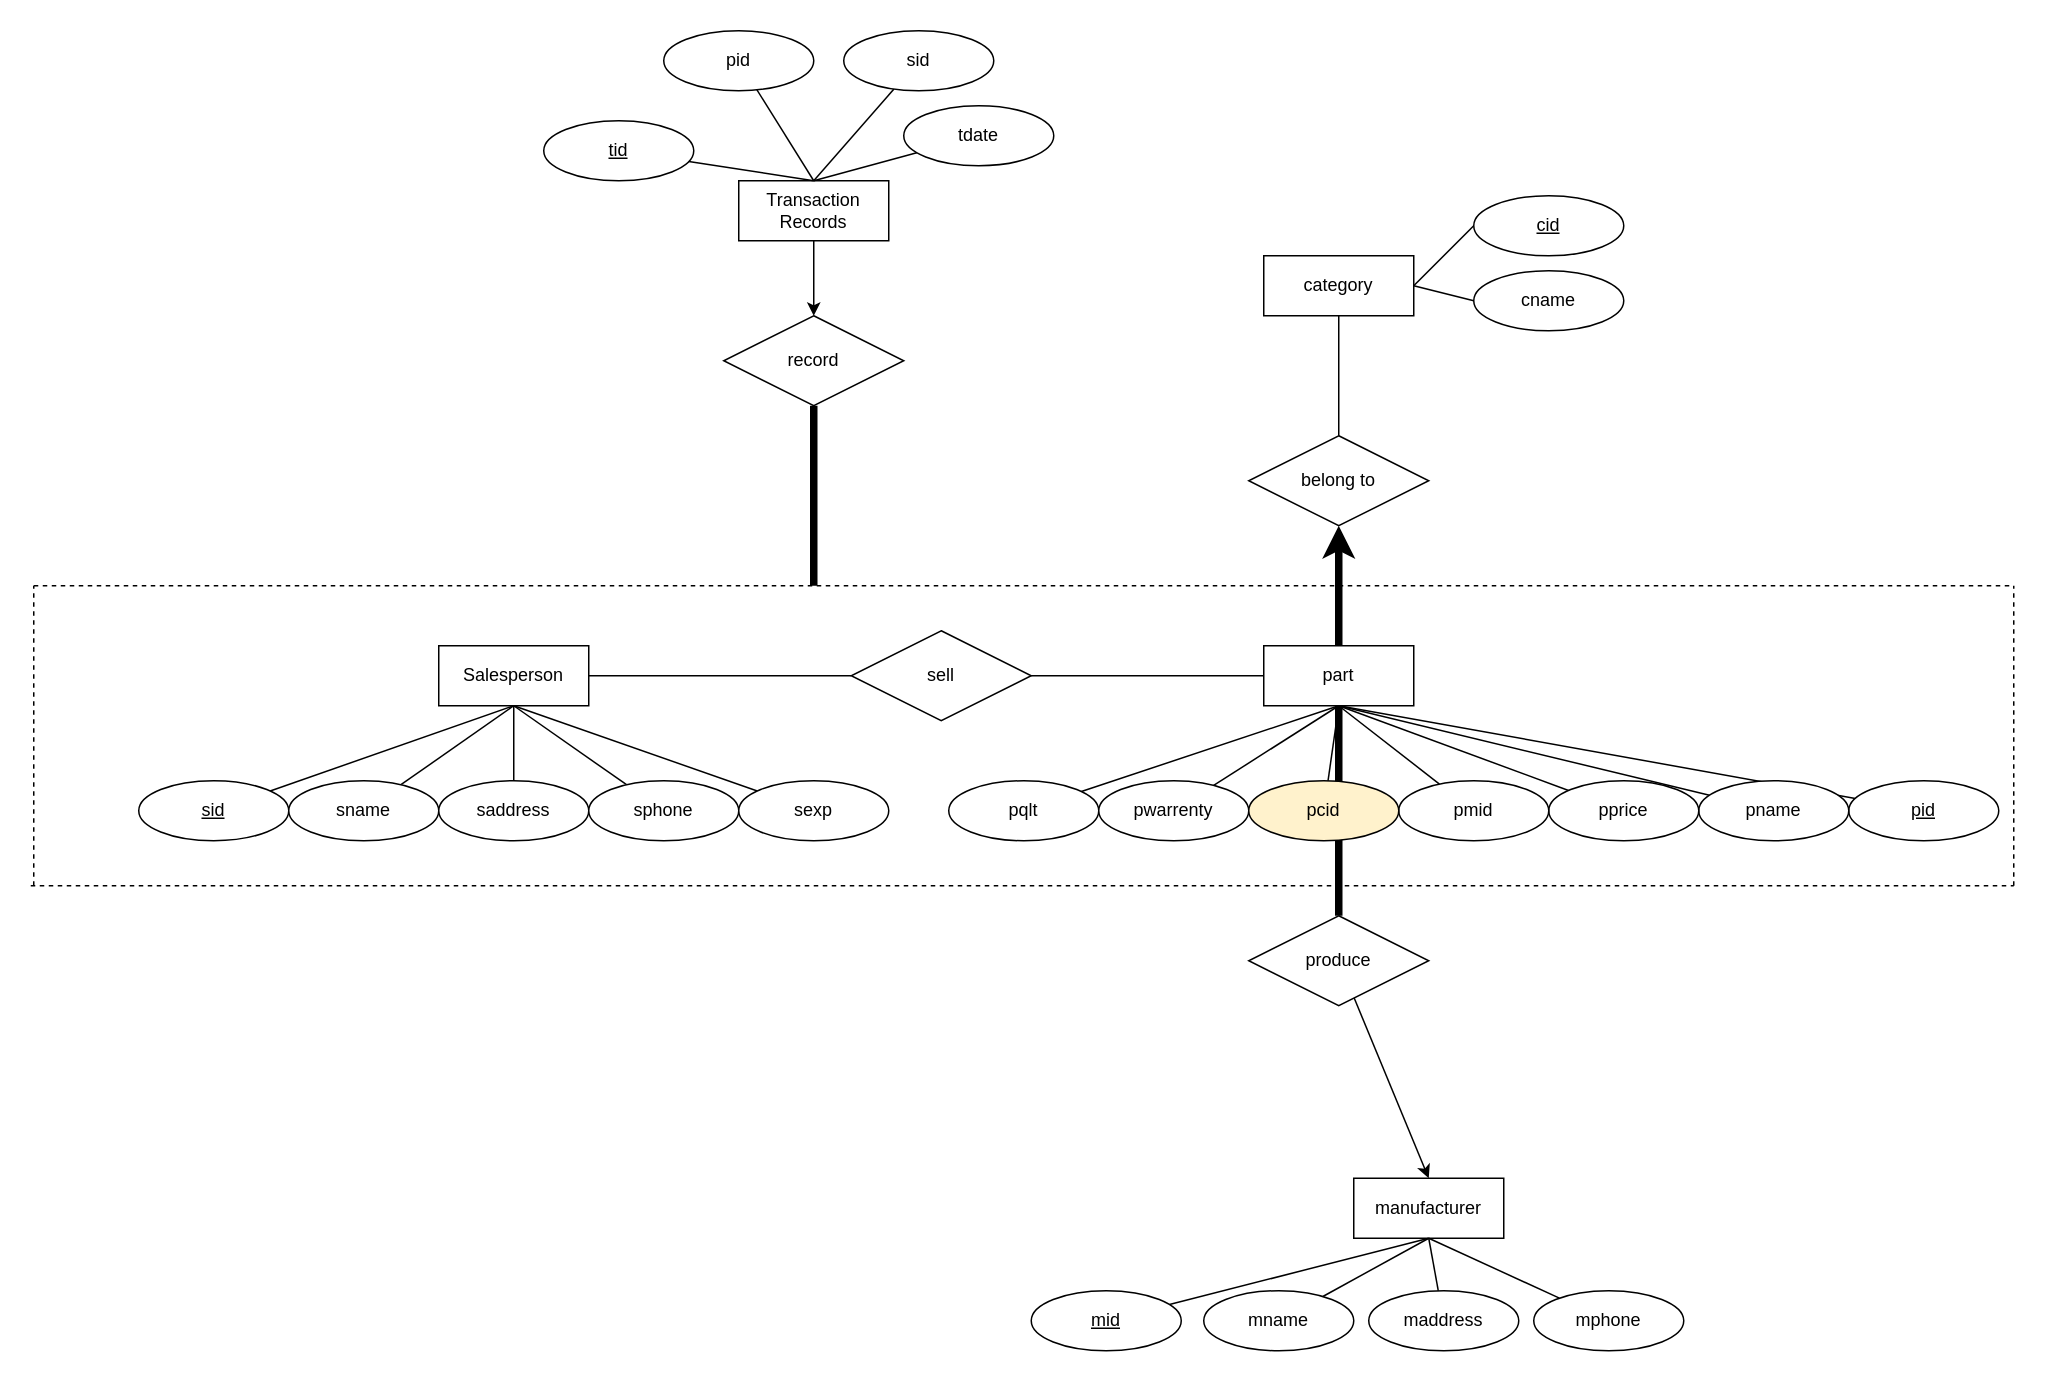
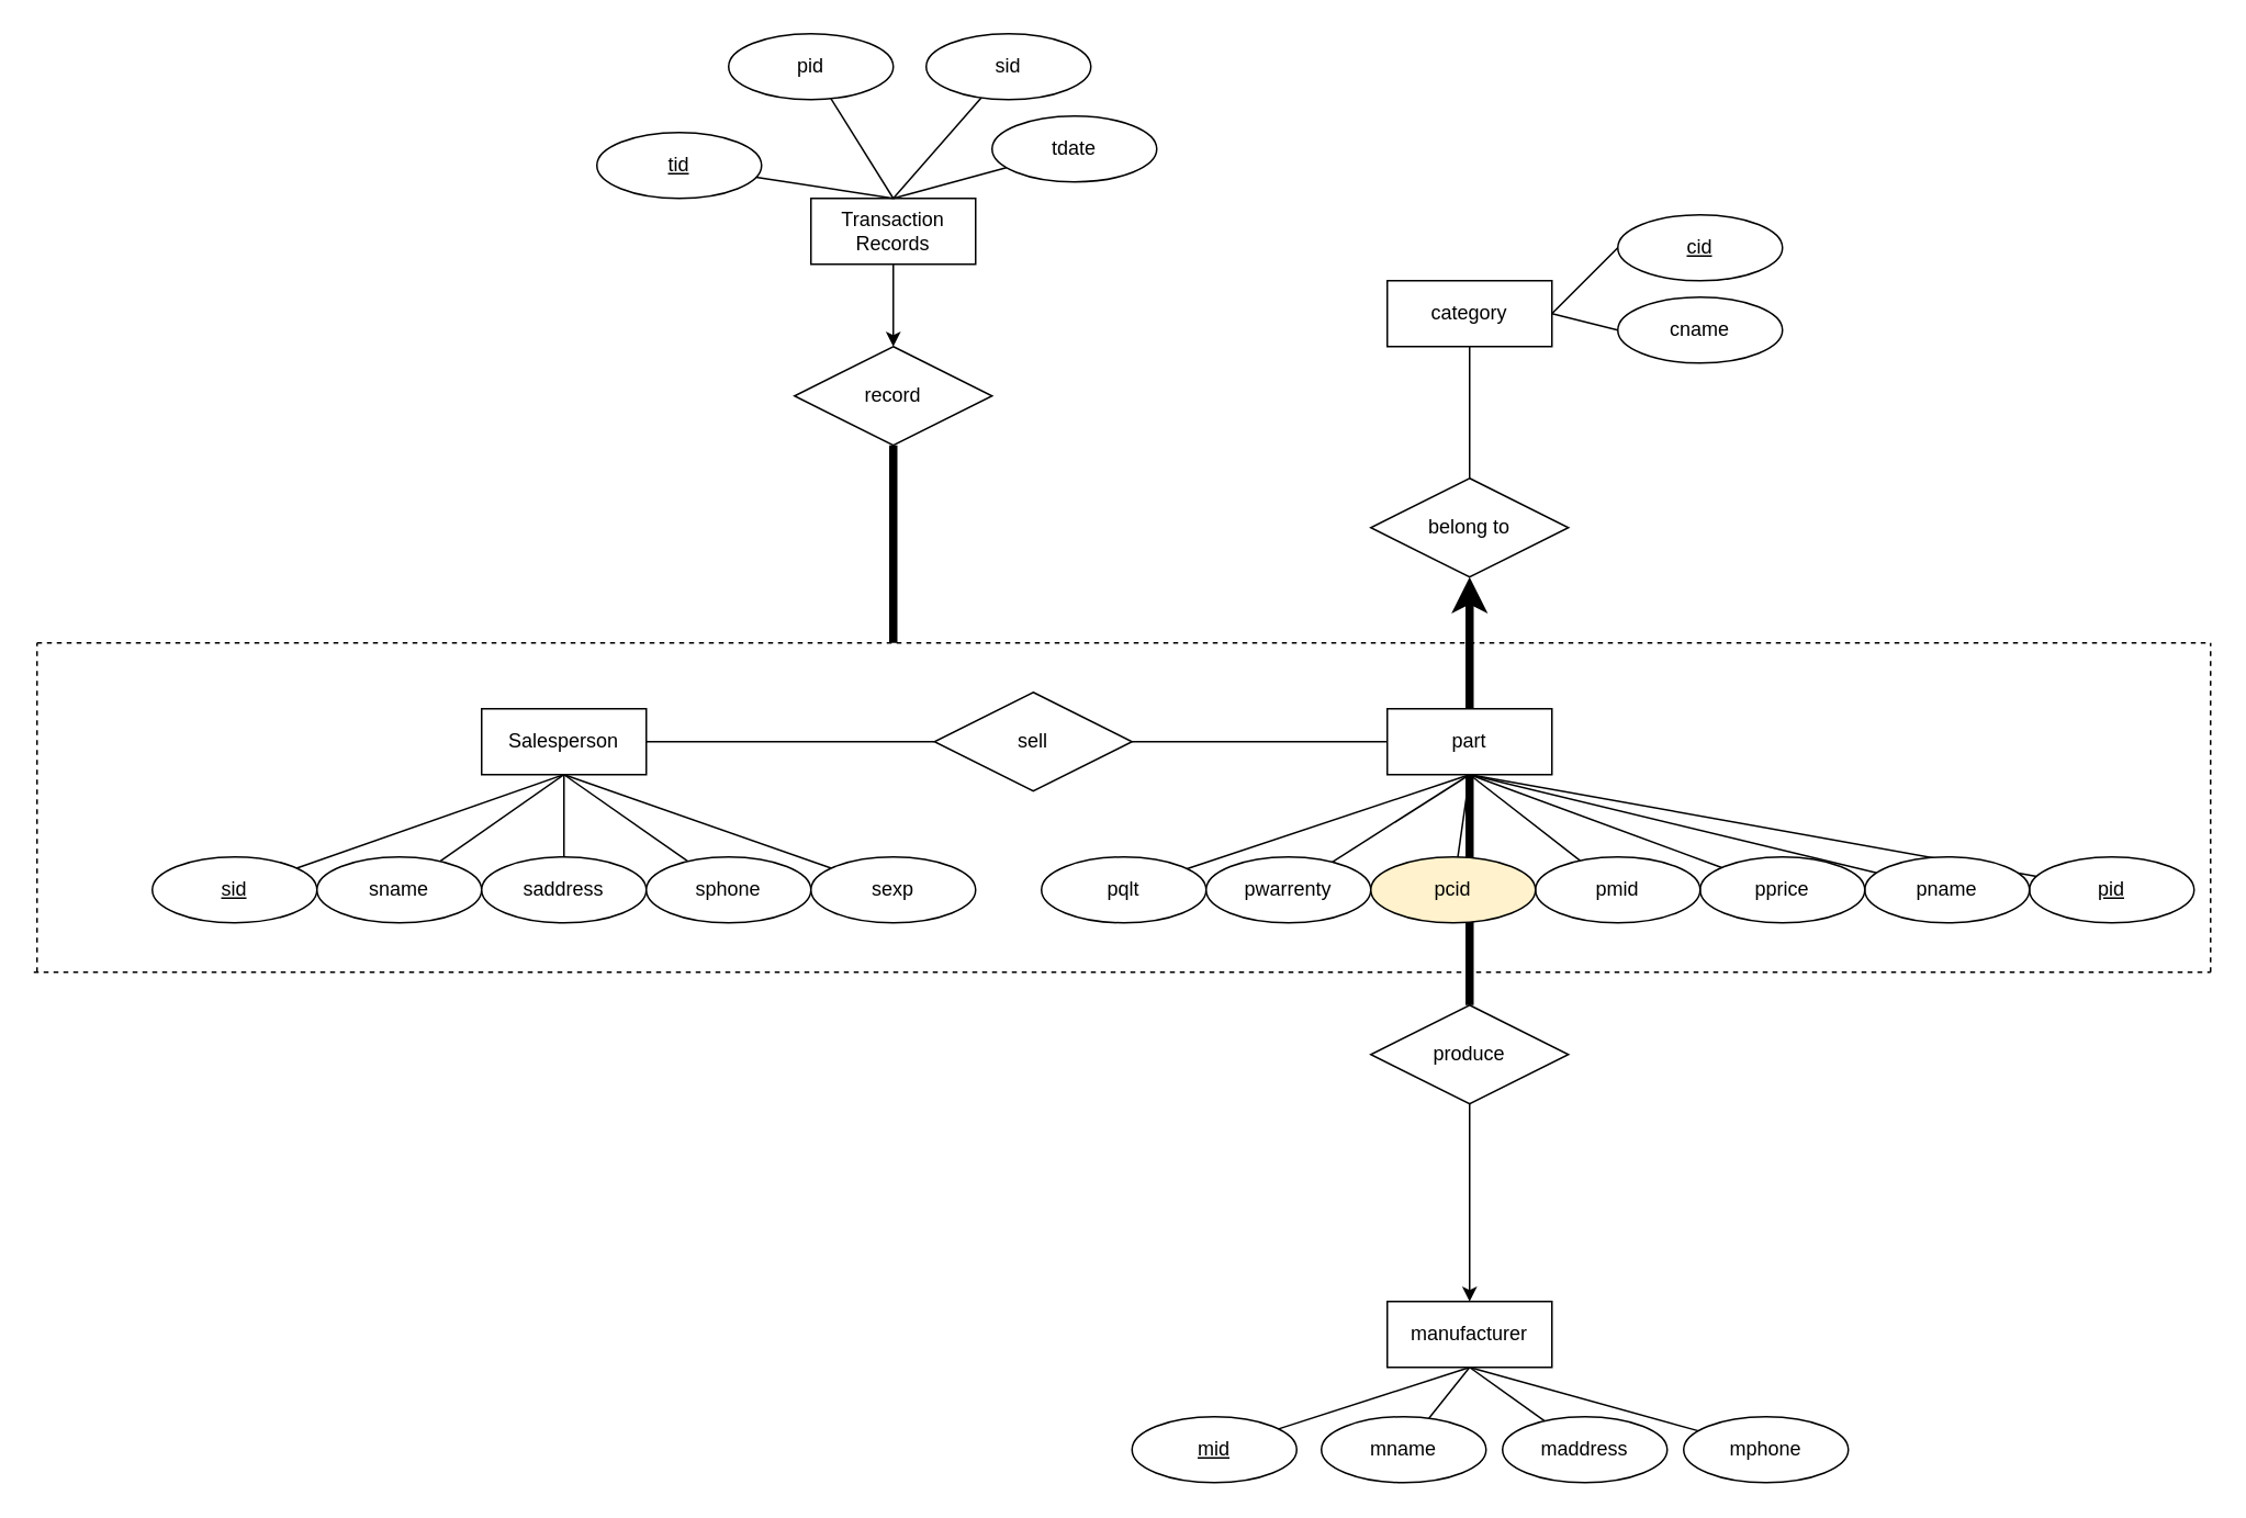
- <mxCell id="55" value="manufacturer" style="whiteSpace=wrap;html=1;align=center;" vertex="1" parent="1"><mxGeometry x="902" y="785" width="100" height="40" as="geometry" /></mxCell>
+ <mxCell id="55" value="manufacturer" style="whiteSpace=wrap;html=1;align=center;" vertex="1" parent="1"><mxGeometry x="842" y="790" width="100" height="40" as="geometry" /></mxCell>
